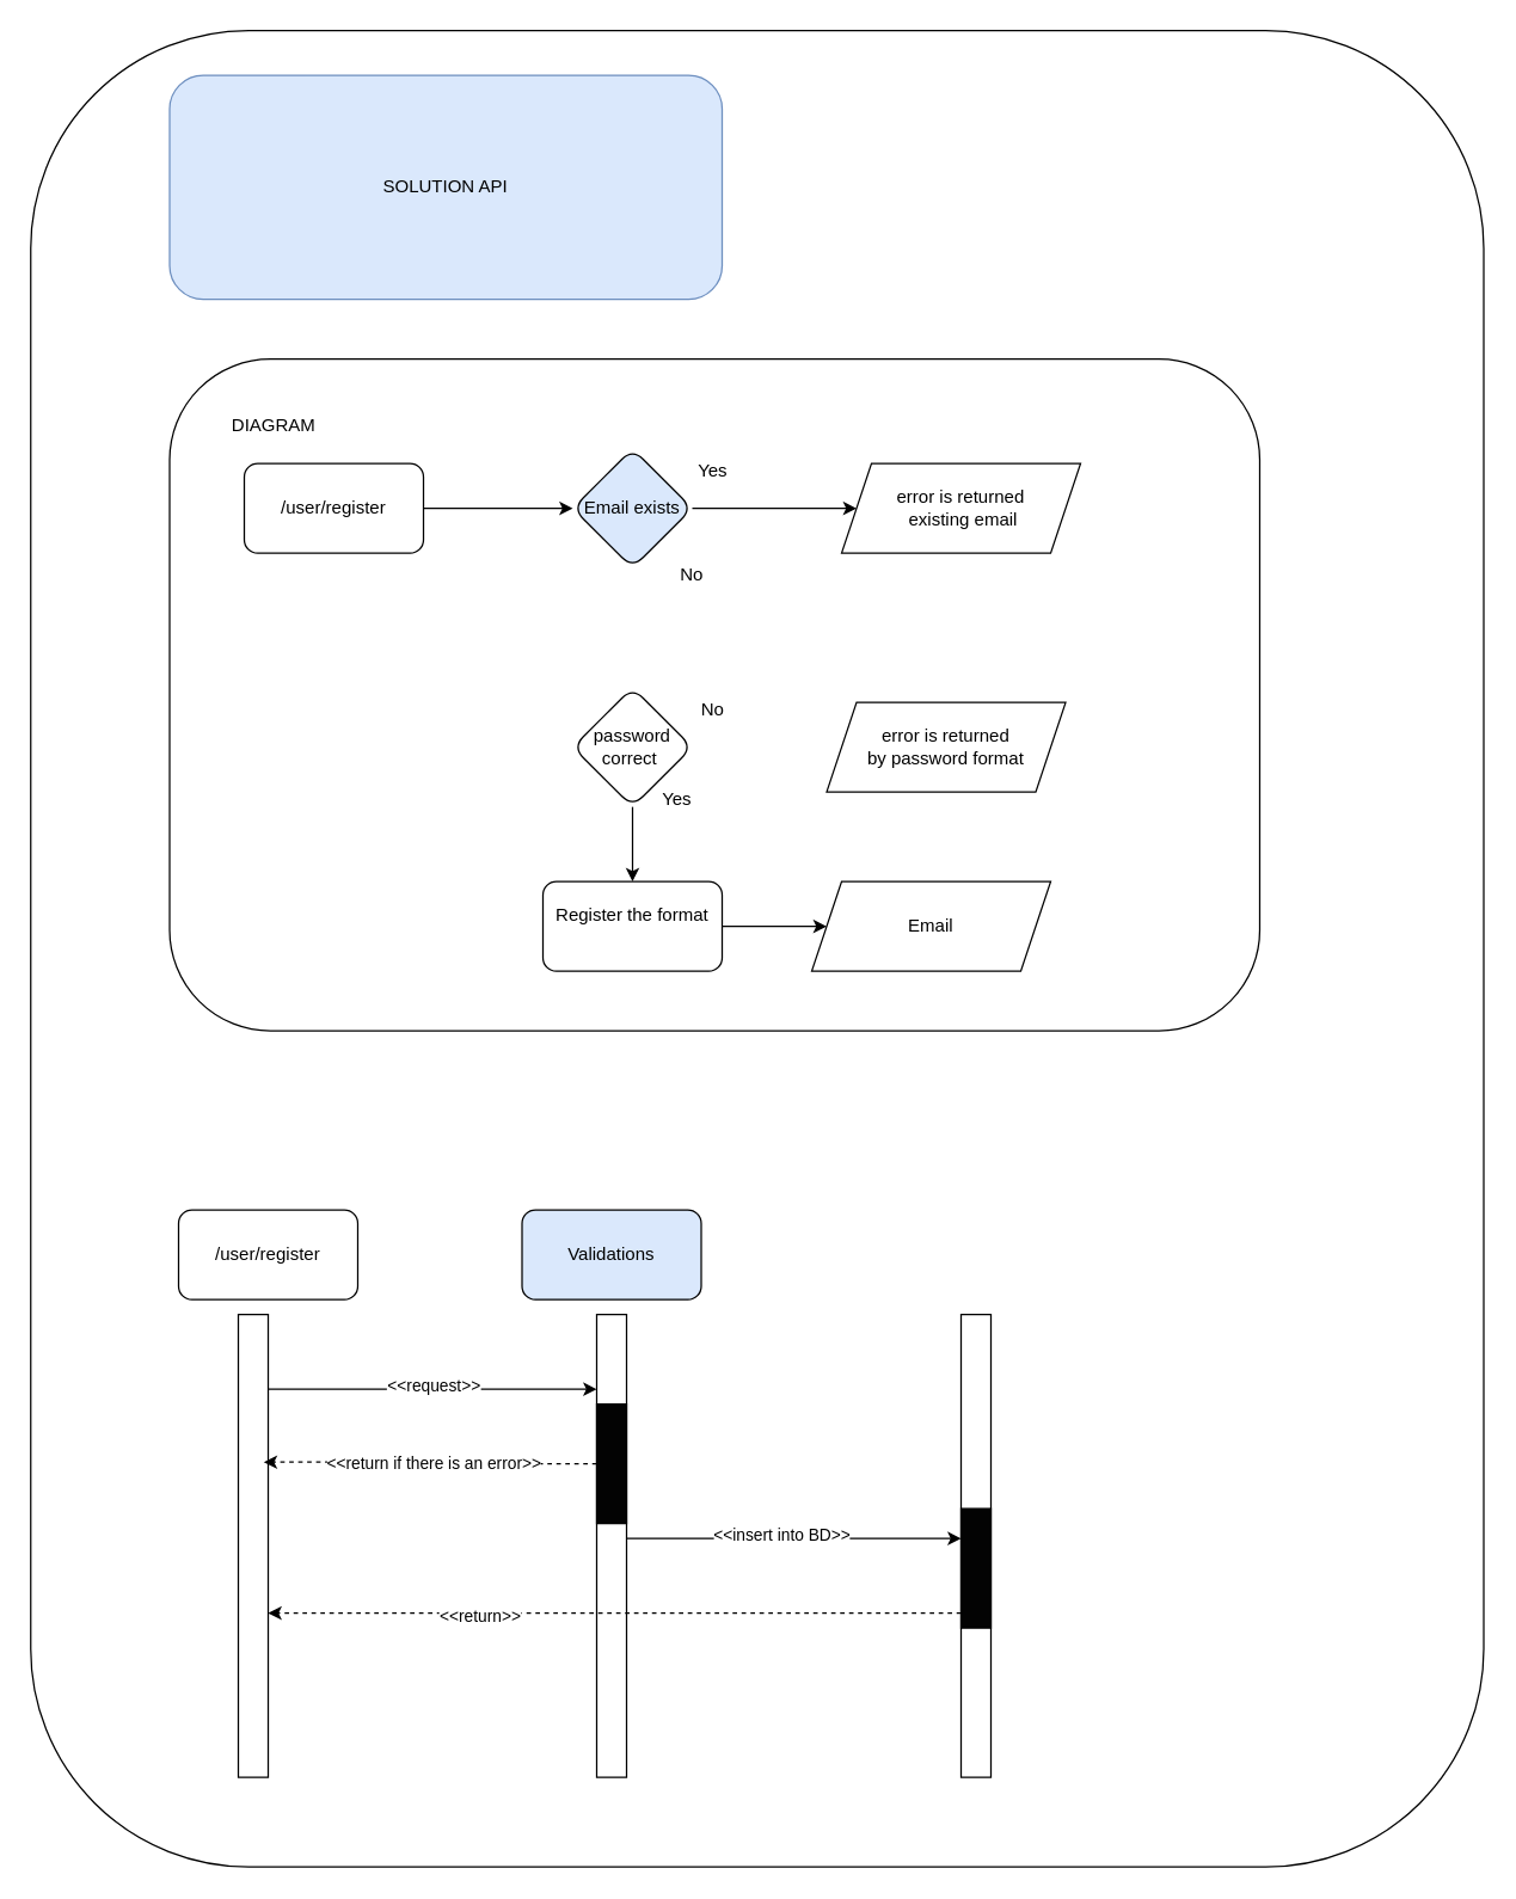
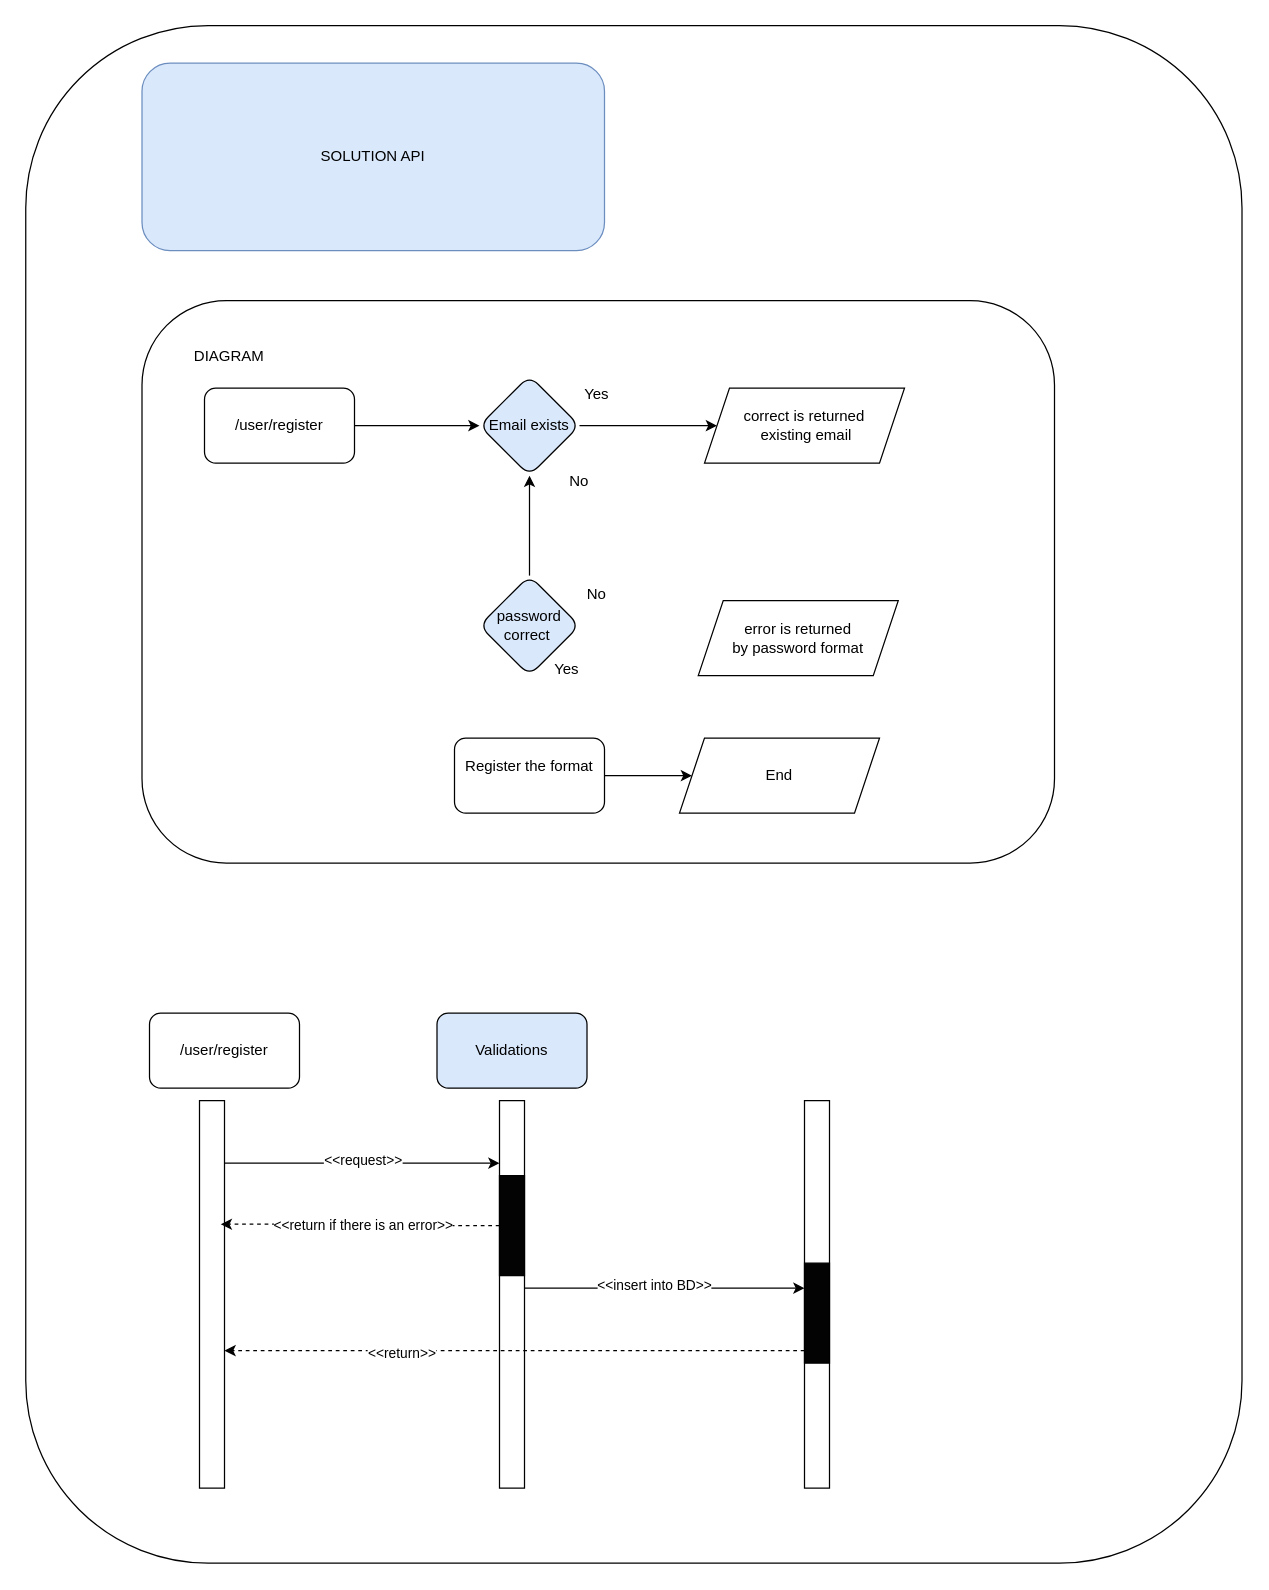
- <mxCell id="9" value="&lt;div&gt;error is returned&lt;/div&gt;&lt;div&gt;&amp;nbsp;existing email&lt;/div&gt;" style="shape=parallelogram;perimeter=parallelogramPerimeter;whiteSpace=wrap;html=1;fixedSize=1;" parent="1" vertex="1"><mxGeometry x="563" y="310" width="160" height="60" as="geometry" /></mxCell>
+ <mxCell id="9" value="&lt;div&gt;correct is returned&lt;/div&gt;&lt;div&gt;&amp;nbsp;existing email&lt;/div&gt;" style="shape=parallelogram;perimeter=parallelogramPerimeter;whiteSpace=wrap;html=1;fixedSize=1;" parent="1" vertex="1"><mxGeometry x="563" y="310" width="160" height="60" as="geometry" /></mxCell>
- <mxCell id="11" value="password correct&amp;nbsp;" style="rhombus;whiteSpace=wrap;html=1;rounded=1;" parent="1" vertex="1"><mxGeometry x="383" y="460" width="80" height="80" as="geometry" /></mxCell>
+ <mxCell id="11" value="password correct&amp;nbsp;" style="rhombus;whiteSpace=wrap;html=1;rounded=1;fillColor=#dae8fc;" parent="1" vertex="1"><mxGeometry x="383" y="460" width="80" height="80" as="geometry" /></mxCell>
- <mxCell id="12" value="&lt;div&gt;error is returned&lt;/div&gt;&lt;div&gt;by password format&lt;/div&gt;" style="shape=parallelogram;perimeter=parallelogramPerimeter;whiteSpace=wrap;html=1;fixedSize=1;" parent="1" vertex="1"><mxGeometry y="470" width="160" height="60" as="geometry" x="553" /></mxCell>
+ <mxCell id="12" value="&lt;div&gt;error is returned&lt;/div&gt;&lt;div&gt;by password format&lt;/div&gt;" style="shape=parallelogram;perimeter=parallelogramPerimeter;whiteSpace=wrap;html=1;fixedSize=1;" parent="1" vertex="1"><mxGeometry x="558" y="480" width="160" height="60" as="geometry" /></mxCell>
- <mxCell id="10" value="" style="edgeStyle=orthogonalEdgeStyle;rounded=0;orthogonalLoop=1;jettySize=auto;html=1;" parent="1" source="11" target="14" edge="1"><mxGeometry relative="1" as="geometry" /></mxCell>
+ <mxCell id="10" value="" style="edgeStyle=orthogonalEdgeStyle;rounded=0;orthogonalLoop=1;jettySize=auto;html=1;" parent="1" source="11" target="8" edge="1"><mxGeometry relative="1" as="geometry" /></mxCell>
- <mxCell id="15" value="Email" style="shape=parallelogram;perimeter=parallelogramPerimeter;whiteSpace=wrap;html=1;fixedSize=1;" parent="1" vertex="1"><mxGeometry x="543" y="590" width="160" height="60" as="geometry" /></mxCell>
+ <mxCell id="15" value="End" style="shape=parallelogram;perimeter=parallelogramPerimeter;whiteSpace=wrap;html=1;fixedSize=1;" parent="1" vertex="1"><mxGeometry x="543" y="590" width="160" height="60" as="geometry" /></mxCell>
